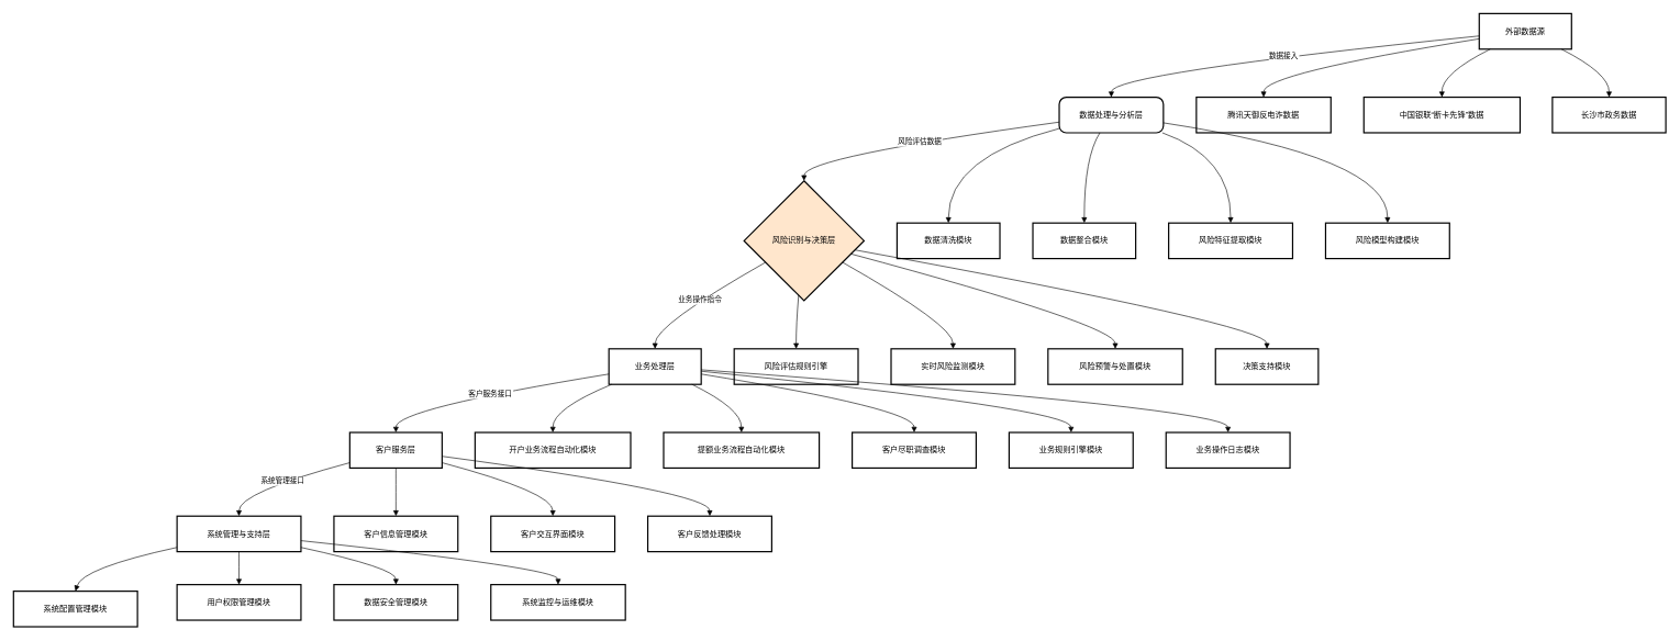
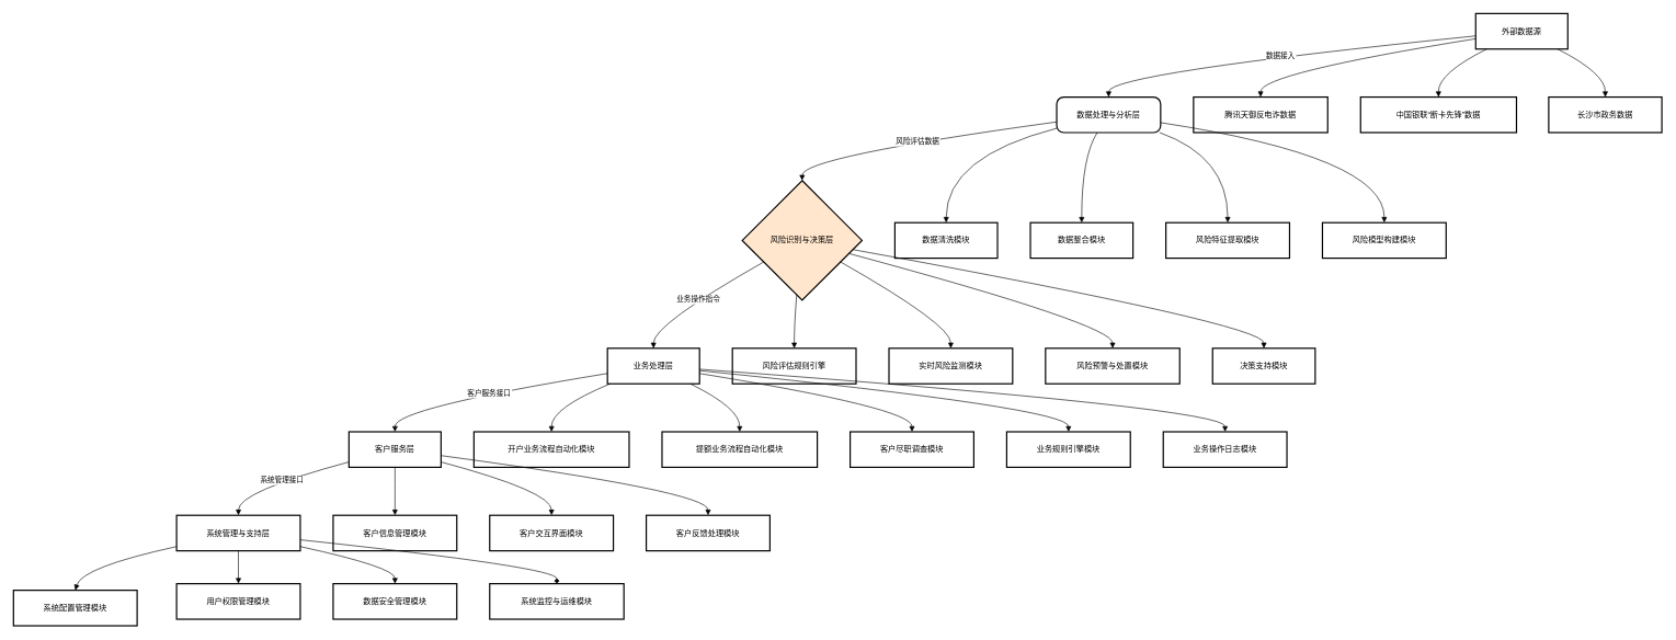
- <mxCell id="58" value="" style="curved=1;startArrow=none;endArrow=block;exitX=1;exitY=0.69;entryX=0.5;entryY=0;rounded=0;" edge="1" parent="1" source="7" target="30"><mxGeometry relative="1" as="geometry"><Array as="points"><mxPoint x="846" y="862" /></Array></mxGeometry></mxCell>
+ <mxCell id="58" value="" style="curved=1;startArrow=none;endArrow=diamond;exitX=1;exitY=0.69;entryX=0.5;entryY=0;rounded=0;" edge="1" parent="1" source="7" target="30"><mxGeometry relative="1" as="geometry"><Array as="points"><mxPoint x="846" y="862" /></Array></mxGeometry></mxCell>
